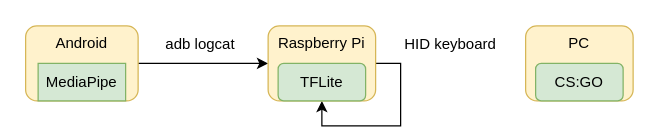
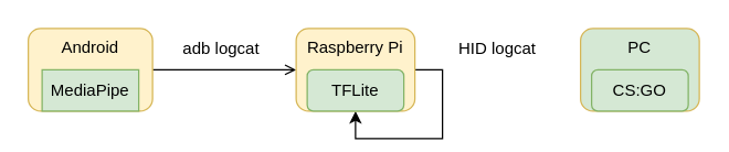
- <mxCell id="7" value="PC" style="rounded=1;whiteSpace=wrap;html=1;verticalAlign=top;fillColor=#fff2cc;strokeColor=#d6b656;" vertex="1" parent="1"><mxGeometry x="420" y="20" width="86" height="60" as="geometry" /></mxCell>
+ <mxCell id="7" value="PC" style="rounded=1;whiteSpace=wrap;html=1;verticalAlign=top;fillColor=#d5e8d4;strokeColor=#d6b656;" vertex="1" parent="1"><mxGeometry x="420" y="20" width="86" height="60" as="geometry" /></mxCell>
- <mxCell id="8" value="HID keyboard" style="text;html=1;strokeColor=none;fillColor=none;align=center;verticalAlign=middle;whiteSpace=wrap;rounded=0;" vertex="1" parent="1"><mxGeometry x="320" y="20" width="80" height="30" as="geometry" /></mxCell>
+ <mxCell id="8" value="HID logcat" style="text;html=1;strokeColor=none;fillColor=none;align=center;verticalAlign=middle;whiteSpace=wrap;rounded=0;" vertex="1" parent="1"><mxGeometry x="320" y="20" width="80" height="30" as="geometry" /></mxCell>
- <mxCell id="2" style="edgeStyle=orthogonalEdgeStyle;rounded=0;orthogonalLoop=1;jettySize=auto;html=1;exitX=1;exitY=0.5;exitDx=0;exitDy=0;entryX=0;entryY=0.5;entryDx=0;entryDy=0;" edge="1" parent="1" source="3" target="5"><mxGeometry relative="1" as="geometry" /></mxCell>
+ <mxCell id="2" style="edgeStyle=orthogonalEdgeStyle;rounded=0;orthogonalLoop=1;jettySize=auto;html=1;exitX=1;exitY=0.5;exitDx=0;exitDy=0;entryX=0;entryY=0.5;entryDx=0;entryDy=0;endArrow=open;" edge="1" parent="1" source="3" target="5"><mxGeometry relative="1" as="geometry" /></mxCell>
